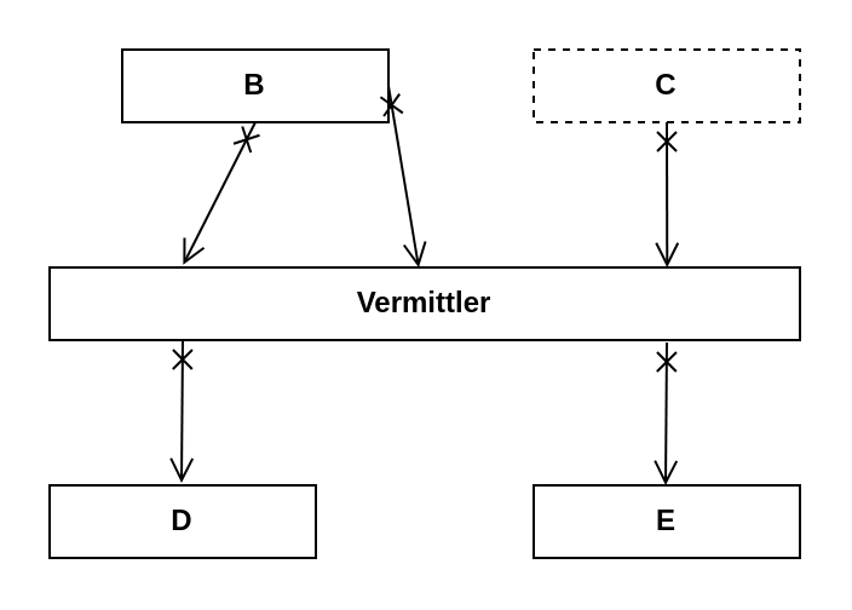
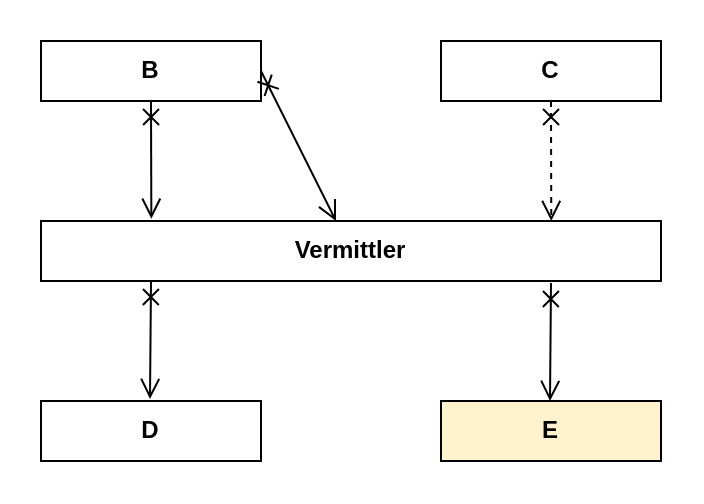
- <mxCell id="2" value="&lt;b&gt;B&lt;/b&gt;" style="html=1;whiteSpace=wrap;" parent="1" vertex="1"><mxGeometry x="50" y="20" width="110" height="30" as="geometry" /></mxCell>
+ <mxCell id="2" value="&lt;b&gt;B&lt;/b&gt;" style="html=1;whiteSpace=wrap;" parent="1" vertex="1"><mxGeometry x="20" y="20" width="110" height="30" as="geometry" /></mxCell>
- <mxCell id="3" value="&lt;b&gt;C&lt;/b&gt;" style="html=1;whiteSpace=wrap;dashed=1;" parent="1" vertex="1"><mxGeometry x="220" y="20" width="110" height="30" as="geometry" /></mxCell>
+ <mxCell id="3" value="&lt;b&gt;C&lt;/b&gt;" style="html=1;whiteSpace=wrap;" parent="1" vertex="1"><mxGeometry x="220" y="20" width="110" height="30" as="geometry" /></mxCell>
- <mxCell id="7" value="" style="endArrow=open;endFill=1;endSize=8;html=1;rounded=0;exitX=0.5;exitY=1;exitDx=0;exitDy=0;entryX=0.823;entryY=0;entryDx=0;entryDy=0;entryPerimeter=0;startArrow=cross;startFill=0;" parent="1" source="3" target="9" edge="1"><mxGeometry width="160" relative="1" as="geometry"><mxPoint x="-40" y="55" as="sourcePoint" /><mxPoint x="265" y="100" as="targetPoint" /></mxGeometry></mxCell>
+ <mxCell id="7" value="" style="endArrow=open;endFill=1;endSize=8;html=1;rounded=0;exitX=0.5;exitY=1;exitDx=0;exitDy=0;entryX=0.823;entryY=0;entryDx=0;entryDy=0;entryPerimeter=0;startArrow=cross;startFill=0;dashed=1;" parent="1" source="3" target="9" edge="1"><mxGeometry width="160" relative="1" as="geometry"><mxPoint x="-40" y="55" as="sourcePoint" /><mxPoint x="265" y="100" as="targetPoint" /></mxGeometry></mxCell>
- <mxCell id="5" value="&lt;b&gt;E&lt;/b&gt;" style="html=1;whiteSpace=wrap;" parent="1" vertex="1"><mxGeometry x="220" y="200" width="110" height="30" as="geometry" /></mxCell>
+ <mxCell id="5" value="&lt;b&gt;E&lt;/b&gt;" style="html=1;whiteSpace=wrap;fillColor=#fff2cc;" parent="1" vertex="1"><mxGeometry x="220" y="200" width="110" height="30" as="geometry" /></mxCell>
